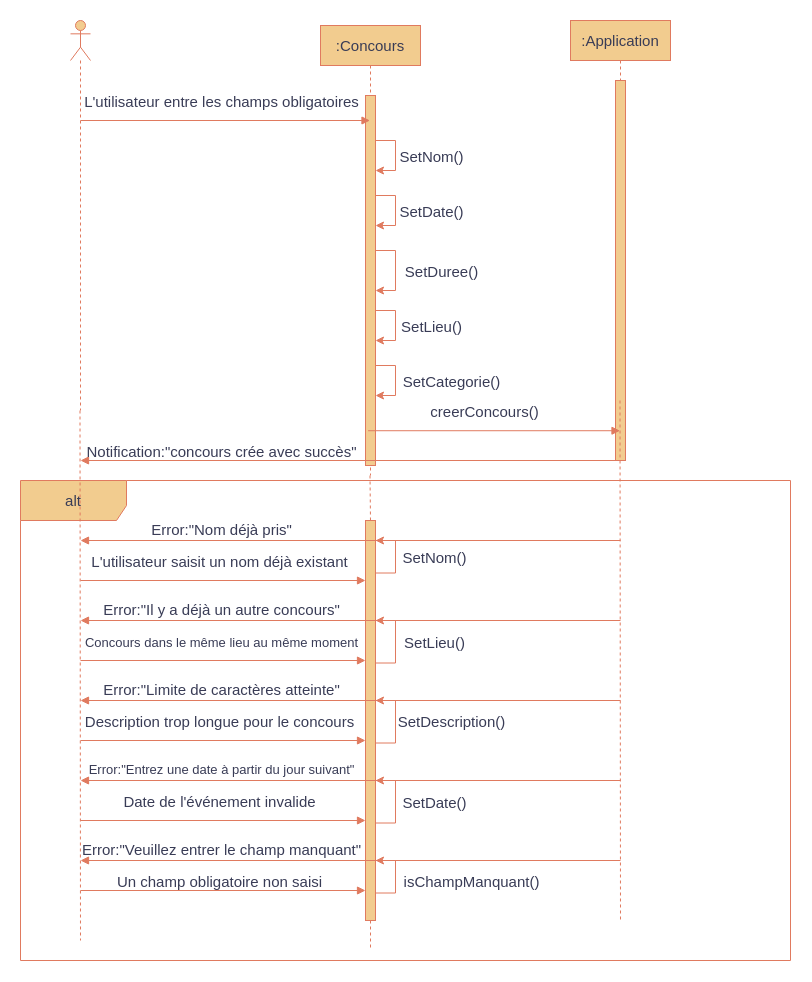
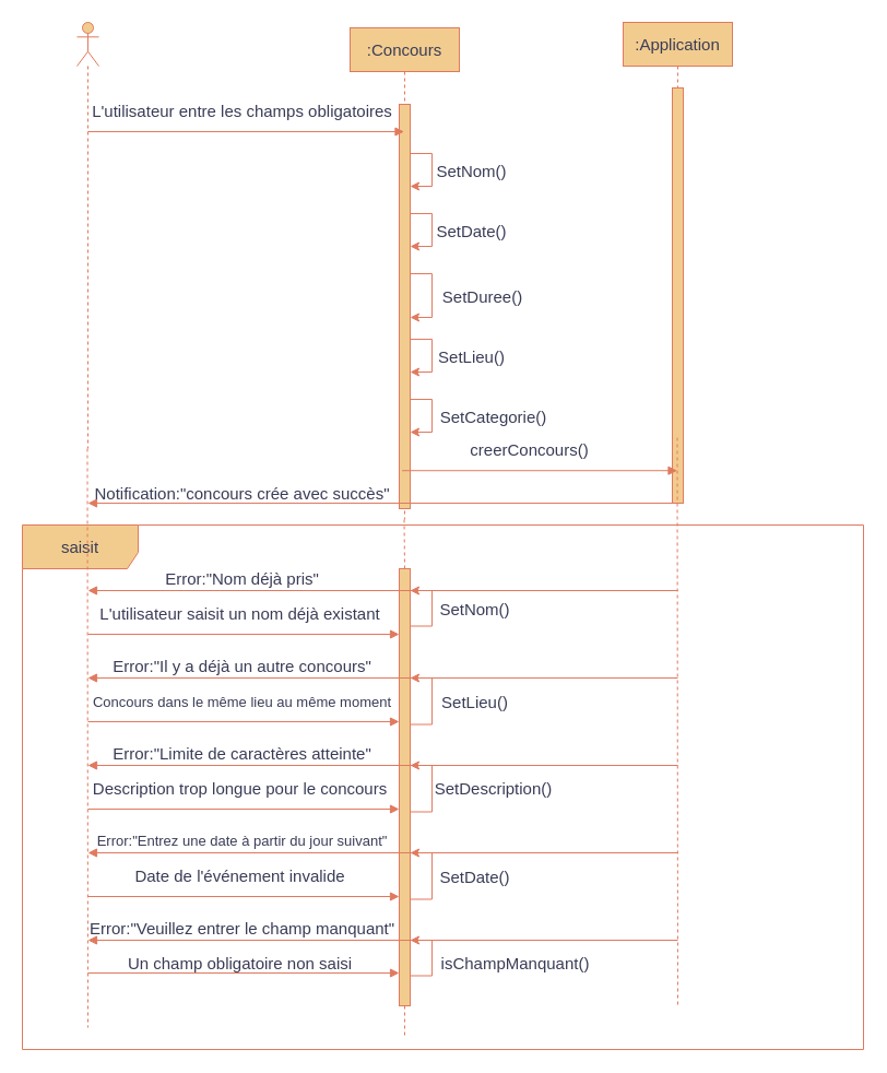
- <mxCell id="16" value="&lt;font style=&quot;font-size: 15px;&quot;&gt;alt&lt;/font&gt;" style="shape=umlFrame;whiteSpace=wrap;html=1;pointerEvents=0;width=106;height=40;labelBackgroundColor=none;fillColor=#F2CC8F;strokeColor=#E07A5F;fontColor=#393C56;" parent="1" vertex="1"><mxGeometry x="20" y="480" width="770" height="480" as="geometry" /></mxCell>
+ <mxCell id="16" value="&lt;font style=&quot;font-size: 15px;&quot;&gt;saisit&lt;/font&gt;" style="shape=umlFrame;whiteSpace=wrap;html=1;pointerEvents=0;width=106;height=40;labelBackgroundColor=none;fillColor=#F2CC8F;strokeColor=#E07A5F;fontColor=#393C56;" parent="1" vertex="1"><mxGeometry x="20" y="480" width="770" height="480" as="geometry" /></mxCell>
